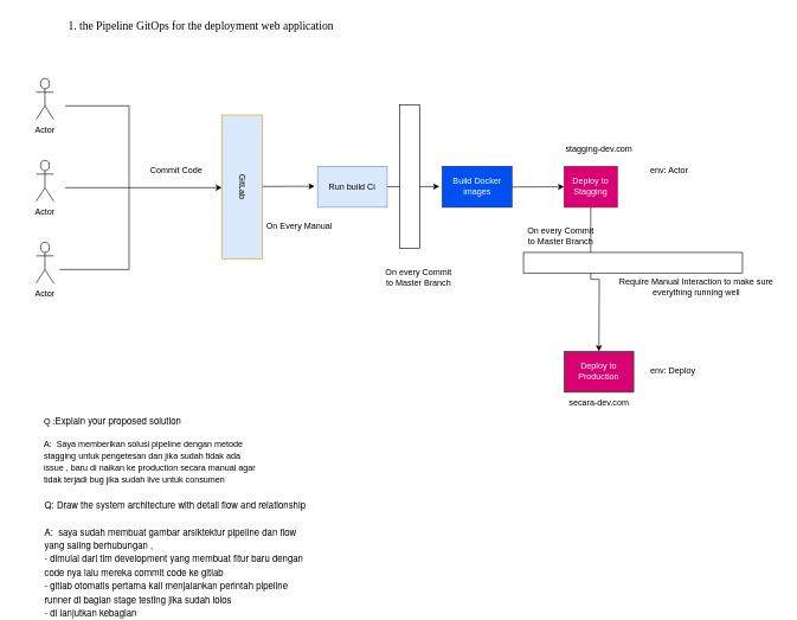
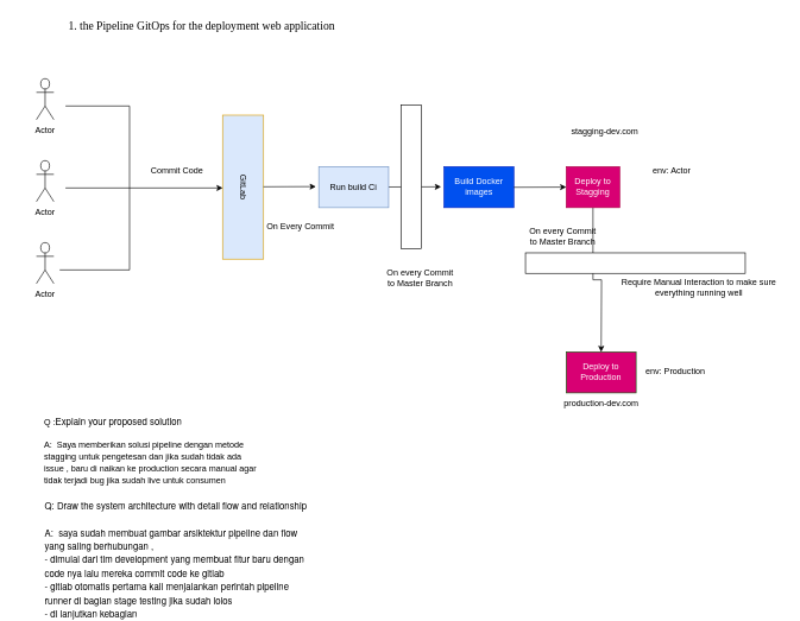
- <mxCell id="28" value="stagging-dev.com" style="text;html=1;align=center;verticalAlign=middle;resizable=0;points=[];autosize=1;strokeColor=none;fillColor=none;" parent="2" vertex="1"><mxGeometry x="732.177" y="85.099" width="120" height="30" as="geometry" /></mxCell>
+ <mxCell id="28" value="stagging-dev.com" style="text;html=1;align=center;verticalAlign=middle;resizable=0;points=[];autosize=1;strokeColor=none;fillColor=none;" parent="2" vertex="1"><mxGeometry x="737.177" y="60.099" width="120" height="30" as="geometry" /></mxCell>
- <mxCell id="16" value="On Every Manual" style="text;html=1;align=center;verticalAlign=middle;resizable=0;points=[];autosize=1;strokeColor=none;fillColor=none;" parent="2" vertex="1"><mxGeometry x="310.336" y="191.837" width="120" height="30" as="geometry" /></mxCell>
+ <mxCell id="16" value="On Every Commit" style="text;html=1;align=center;verticalAlign=middle;resizable=0;points=[];autosize=1;strokeColor=none;fillColor=none;" parent="2" vertex="1"><mxGeometry x="310.336" y="191.837" width="120" height="30" as="geometry" /></mxCell>
- <mxCell id="25" value="env: Deploy" style="text;html=1;align=center;verticalAlign=middle;resizable=0;points=[];autosize=1;strokeColor=none;fillColor=none;" parent="2" vertex="1"><mxGeometry x="841.178" y="397.453" width="110" height="30" as="geometry" /></mxCell>
+ <mxCell id="25" value="env: Production" style="text;html=1;align=center;verticalAlign=middle;resizable=0;points=[];autosize=1;strokeColor=none;fillColor=none;" parent="2" vertex="1"><mxGeometry x="841.178" y="397.453" width="110" height="30" as="geometry" /></mxCell>
- <mxCell id="29" value="secara-dev.com" style="text;html=1;align=center;verticalAlign=middle;resizable=0;points=[];autosize=1;strokeColor=none;fillColor=none;" parent="2" vertex="1"><mxGeometry x="727.174" y="441.224" width="130" height="30" as="geometry" /></mxCell>
+ <mxCell id="29" value="production-dev.com" style="text;html=1;align=center;verticalAlign=middle;resizable=0;points=[];autosize=1;strokeColor=none;fillColor=none;" parent="2" vertex="1"><mxGeometry x="727.174" y="441.224" width="130" height="30" as="geometry" /></mxCell>
